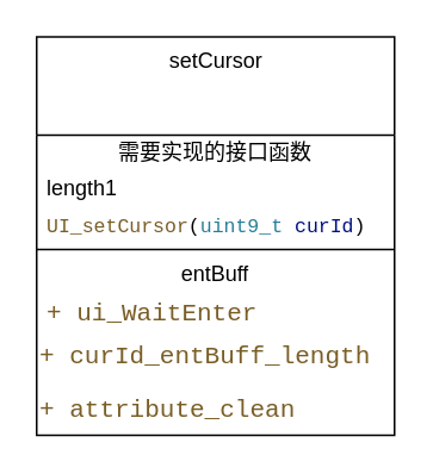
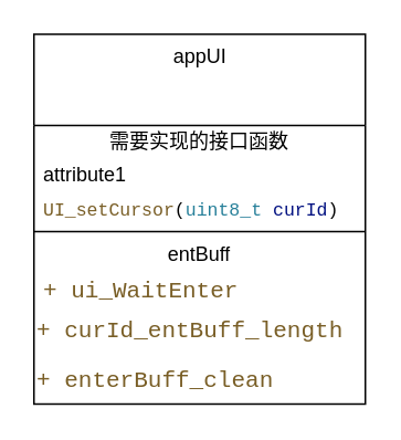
- <mxCell id="2" value="setCursor" style="swimlane;fontStyle=0;align=center;verticalAlign=top;childLayout=stackLayout;horizontal=1;startSize=55;horizontalStack=0;resizeParent=1;resizeParentMax=0;resizeLast=0;collapsible=0;marginBottom=0;html=1;" vertex="1" parent="1"><mxGeometry x="20" y="20" width="200" height="223" as="geometry" /></mxCell>
+ <mxCell id="2" value="appUI" style="swimlane;fontStyle=0;align=center;verticalAlign=top;childLayout=stackLayout;horizontal=1;startSize=55;horizontalStack=0;resizeParent=1;resizeParentMax=0;resizeLast=0;collapsible=0;marginBottom=0;html=1;" vertex="1" parent="1"><mxGeometry x="20" y="20" width="200" height="223" as="geometry" /></mxCell>
- <mxCell id="4" value="length1" style="text;html=1;strokeColor=none;fillColor=none;align=left;verticalAlign=middle;spacingLeft=4;spacingRight=4;overflow=hidden;rotatable=0;points=[[0,0.5],[1,0.5]];portConstraint=eastwest;" vertex="1" parent="2"><mxGeometry y="75" width="200" height="20" as="geometry" /></mxCell>
+ <mxCell id="4" value="attribute1" style="text;html=1;strokeColor=none;fillColor=none;align=left;verticalAlign=middle;spacingLeft=4;spacingRight=4;overflow=hidden;rotatable=0;points=[[0,0.5],[1,0.5]];portConstraint=eastwest;" vertex="1" parent="2"><mxGeometry y="75" width="200" height="20" as="geometry" /></mxCell>
- <mxCell id="5" value="&lt;div style=&quot;background-color: rgb(255, 255, 255); font-family: consolas, &amp;quot;courier new&amp;quot;, monospace; font-size: 11px; line-height: 19px;&quot;&gt;&lt;span style=&quot;color: rgb(121, 94, 38); font-size: 11px;&quot;&gt;UI_setCursor&lt;/span&gt;(&lt;span style=&quot;color: rgb(38, 127, 153); font-size: 11px;&quot;&gt;uint9_t&lt;/span&gt; &lt;span style=&quot;color: rgb(0, 16, 128); font-size: 11px;&quot;&gt;curId&lt;/span&gt;)&lt;/div&gt;" style="text;html=1;strokeColor=none;fillColor=none;align=left;verticalAlign=middle;spacingLeft=4;spacingRight=4;overflow=hidden;rotatable=0;points=[[0,0.5],[1,0.5]];portConstraint=eastwest;fontSize=11;" vertex="1" parent="2"><mxGeometry y="95" width="200" height="20" as="geometry" /></mxCell>
+ <mxCell id="5" value="&lt;div style=&quot;background-color: rgb(255, 255, 255); font-family: consolas, &amp;quot;courier new&amp;quot;, monospace; font-size: 11px; line-height: 19px;&quot;&gt;&lt;span style=&quot;color: rgb(121, 94, 38); font-size: 11px;&quot;&gt;UI_setCursor&lt;/span&gt;(&lt;span style=&quot;color: rgb(38, 127, 153); font-size: 11px;&quot;&gt;uint8_t&lt;/span&gt; &lt;span style=&quot;color: rgb(0, 16, 128); font-size: 11px;&quot;&gt;curId&lt;/span&gt;)&lt;/div&gt;" style="text;html=1;strokeColor=none;fillColor=none;align=left;verticalAlign=middle;spacingLeft=4;spacingRight=4;overflow=hidden;rotatable=0;points=[[0,0.5],[1,0.5]];portConstraint=eastwest;fontSize=11;" vertex="1" parent="2"><mxGeometry y="95" width="200" height="20" as="geometry" /></mxCell>
- <mxCell id="10" value="&lt;div style=&quot;color: rgb(0 , 0 , 0) ; background-color: rgb(255 , 255 , 255) ; font-family: &amp;#34;consolas&amp;#34; , &amp;#34;courier new&amp;#34; , monospace ; font-weight: normal ; font-size: 14px ; line-height: 19px&quot;&gt;&lt;div&gt;&lt;span style=&quot;color: #795e26&quot;&gt;+ attribute_clean&lt;/span&gt;&lt;/div&gt;&lt;/div&gt;" style="text;whiteSpace=wrap;html=1;" vertex="1" parent="2"><mxGeometry y="193" width="200" height="30" as="geometry" /></mxCell>
+ <mxCell id="10" value="&lt;div style=&quot;color: rgb(0 , 0 , 0) ; background-color: rgb(255 , 255 , 255) ; font-family: &amp;#34;consolas&amp;#34; , &amp;#34;courier new&amp;#34; , monospace ; font-weight: normal ; font-size: 14px ; line-height: 19px&quot;&gt;&lt;div&gt;&lt;span style=&quot;color: #795e26&quot;&gt;+ enterBuff_clean&lt;/span&gt;&lt;/div&gt;&lt;/div&gt;" style="text;whiteSpace=wrap;html=1;" vertex="1" parent="2"><mxGeometry y="193" width="200" height="30" as="geometry" /></mxCell>
